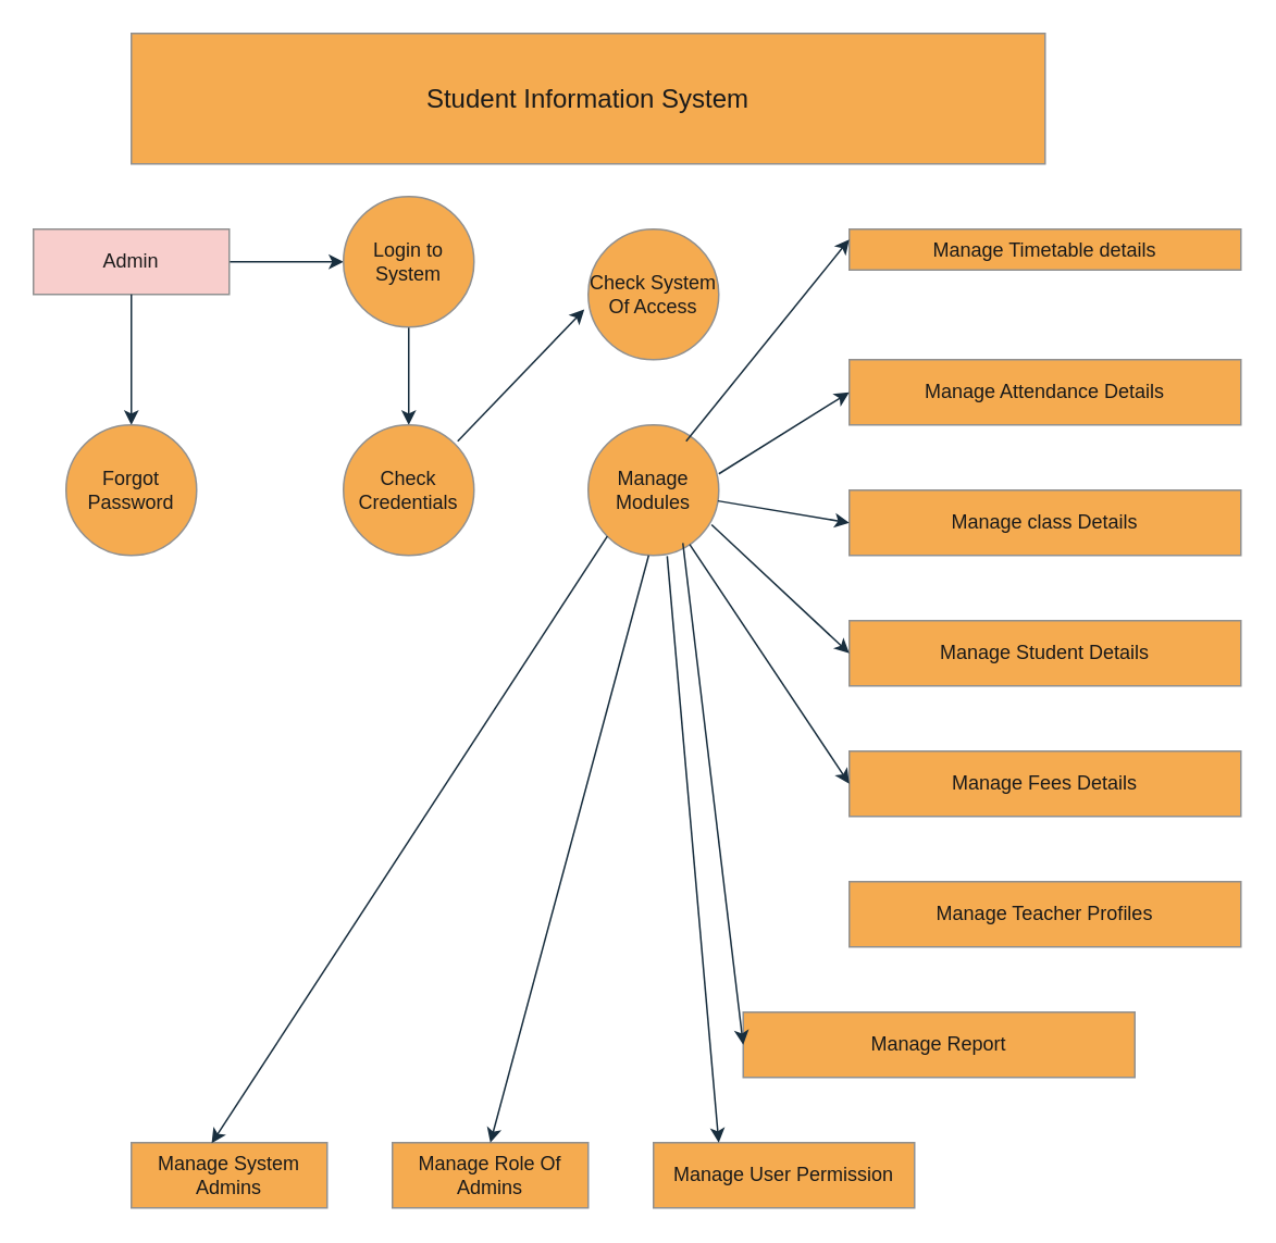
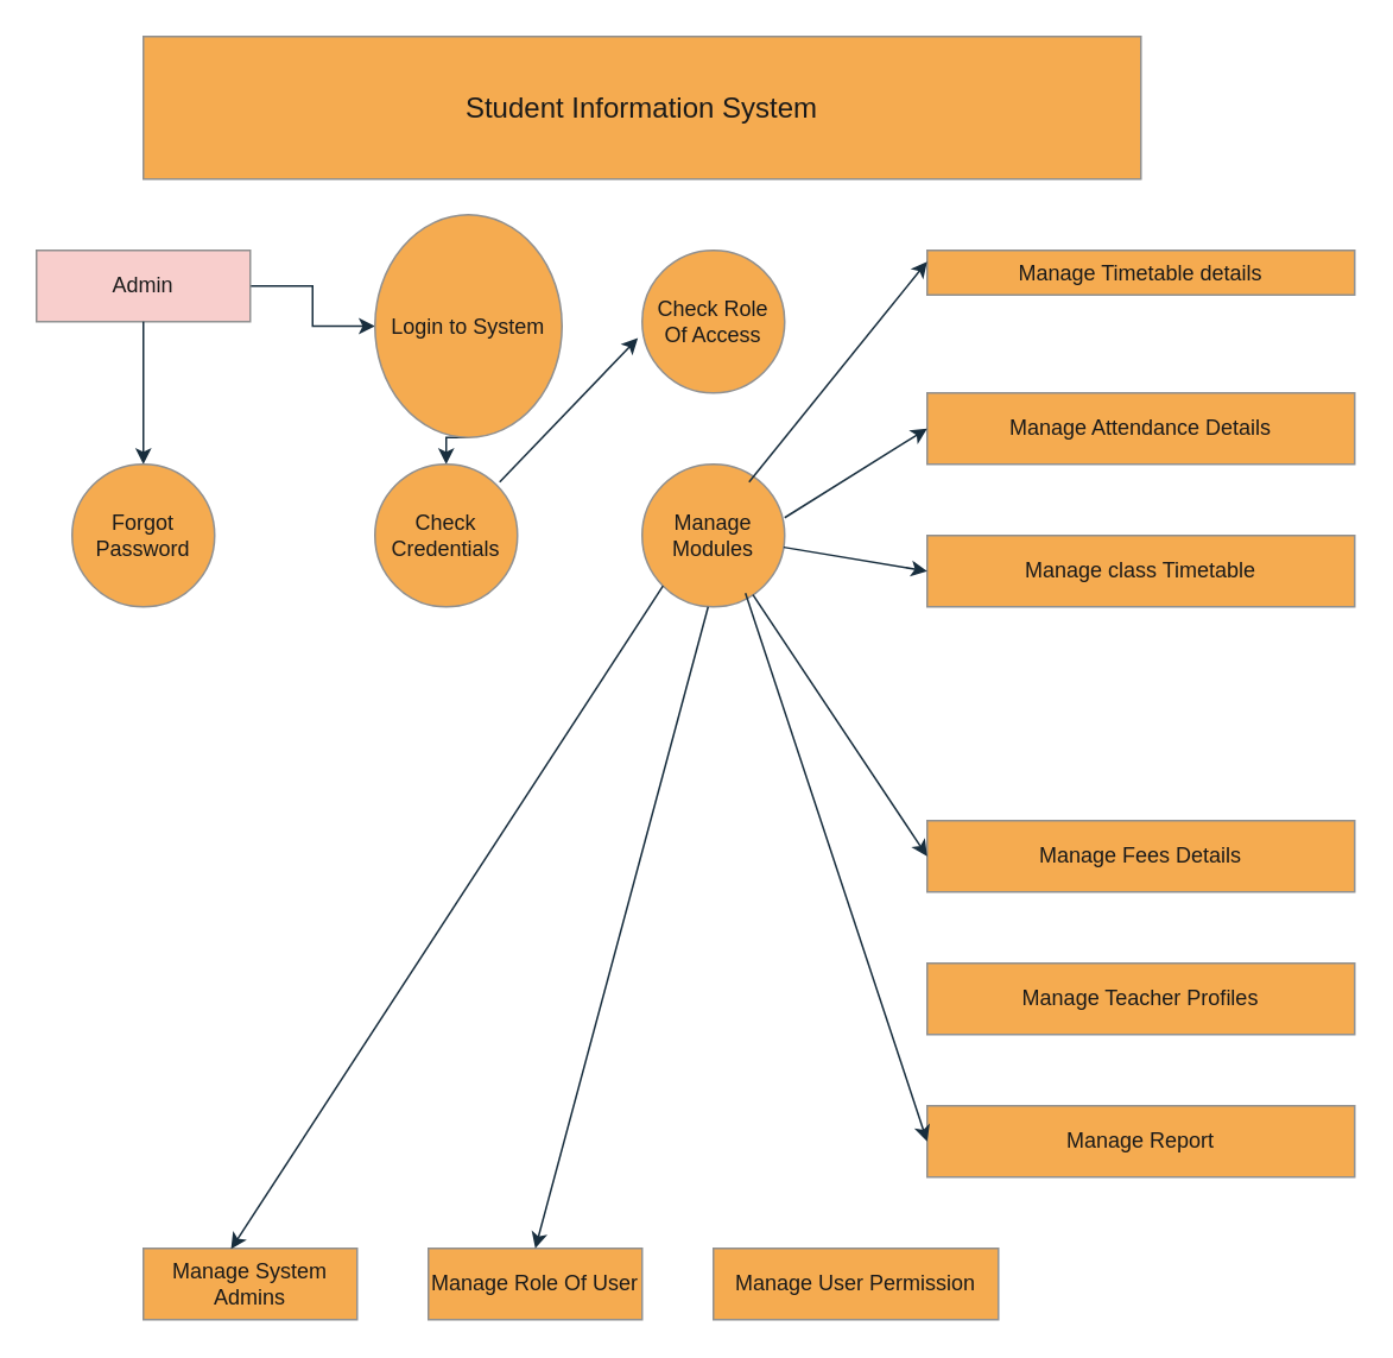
- <mxCell id="8" value="Login to System" style="ellipse;whiteSpace=wrap;html=1;aspect=fixed;labelBackgroundColor=none;fillColor=#F5AB50;strokeColor=#909090;fontColor=#1A1A1A;" vertex="1" parent="1"><mxGeometry x="210" y="120" width="80" height="80" as="geometry" /></mxCell>
+ <mxCell id="8" value="Login to System" style="ellipse;whiteSpace=wrap;html=1;aspect=fixed;labelBackgroundColor=none;fillColor=#F5AB50;strokeColor=#909090;fontColor=#1A1A1A;" vertex="1" parent="1"><mxGeometry x="210" y="120" width="105" height="125" as="geometry" /></mxCell>
- <mxCell id="10" value="Check System Of Access" style="ellipse;whiteSpace=wrap;html=1;aspect=fixed;labelBackgroundColor=none;fillColor=#F5AB50;strokeColor=#909090;fontColor=#1A1A1A;" vertex="1" parent="1"><mxGeometry x="360" y="140" width="80" height="80" as="geometry" /></mxCell>
+ <mxCell id="10" value="Check Role Of Access" style="ellipse;whiteSpace=wrap;html=1;aspect=fixed;labelBackgroundColor=none;fillColor=#F5AB50;strokeColor=#909090;fontColor=#1A1A1A;" vertex="1" parent="1"><mxGeometry x="360" y="140" width="80" height="80" as="geometry" /></mxCell>
- <mxCell id="14" value="Manage class Details" style="rounded=0;whiteSpace=wrap;html=1;labelBackgroundColor=none;fillColor=#F5AB50;strokeColor=#909090;fontColor=#1A1A1A;" vertex="1" parent="1"><mxGeometry x="520" y="300" width="240" height="40" as="geometry" /></mxCell>
+ <mxCell id="14" value="Manage class Timetable" style="rounded=0;whiteSpace=wrap;html=1;labelBackgroundColor=none;fillColor=#F5AB50;strokeColor=#909090;fontColor=#1A1A1A;" vertex="1" parent="1"><mxGeometry x="520" y="300" width="240" height="40" as="geometry" /></mxCell>
- <mxCell id="31" value="" style="endArrow=classic;html=1;rounded=0;strokeColor=#182E3E;fontColor=#1A1A1A;exitX=0.945;exitY=0.765;exitDx=0;exitDy=0;exitPerimeter=0;entryX=0;entryY=0.5;entryDx=0;entryDy=0;" edge="1" parent="1" source="11" target="15"><mxGeometry width="50" height="50" relative="1" as="geometry"><mxPoint x="470" y="390" as="sourcePoint" /><mxPoint x="520" y="340" as="targetPoint" /></mxGeometry></mxCell>
- <mxCell id="15" value="Manage Student Details" style="rounded=0;whiteSpace=wrap;html=1;labelBackgroundColor=none;fillColor=#F5AB50;strokeColor=#909090;fontColor=#1A1A1A;" vertex="1" parent="1"><mxGeometry x="520" y="380" width="240" height="40" as="geometry" /></mxCell>
- <mxCell id="25" value="" style="endArrow=classic;html=1;rounded=0;strokeColor=#182E3E;fontColor=#1A1A1A;exitX=0.605;exitY=1.005;exitDx=0;exitDy=0;entryX=0.25;entryY=0;entryDx=0;entryDy=0;exitPerimeter=0;" edge="1" parent="1" source="11" target="21"><mxGeometry width="50" height="50" relative="1" as="geometry"><mxPoint x="390" y="550" as="sourcePoint" /><mxPoint x="440" y="500" as="targetPoint" /></mxGeometry></mxCell>
- <mxCell id="18" value="Manage Report" style="rounded=0;whiteSpace=wrap;html=1;labelBackgroundColor=none;fillColor=#F5AB50;strokeColor=#909090;fontColor=#1A1A1A;" vertex="1" parent="1"><mxGeometry x="455" y="620" width="240" height="40" as="geometry" /></mxCell>
+ <mxCell id="18" value="Manage Report" style="rounded=0;whiteSpace=wrap;html=1;labelBackgroundColor=none;fillColor=#F5AB50;strokeColor=#909090;fontColor=#1A1A1A;" vertex="1" parent="1"><mxGeometry x="520" y="620" width="240" height="40" as="geometry" /></mxCell>
- <mxCell id="20" value="Manage Role Of Admins" style="rounded=0;whiteSpace=wrap;html=1;labelBackgroundColor=none;fillColor=#F5AB50;strokeColor=#909090;fontColor=#1A1A1A;" vertex="1" parent="1"><mxGeometry x="240" y="700" width="120" height="40" as="geometry" /></mxCell>
+ <mxCell id="20" value="Manage Role Of User" style="rounded=0;whiteSpace=wrap;html=1;labelBackgroundColor=none;fillColor=#F5AB50;strokeColor=#909090;fontColor=#1A1A1A;" vertex="1" parent="1"><mxGeometry x="240" y="700" width="120" height="40" as="geometry" /></mxCell>
